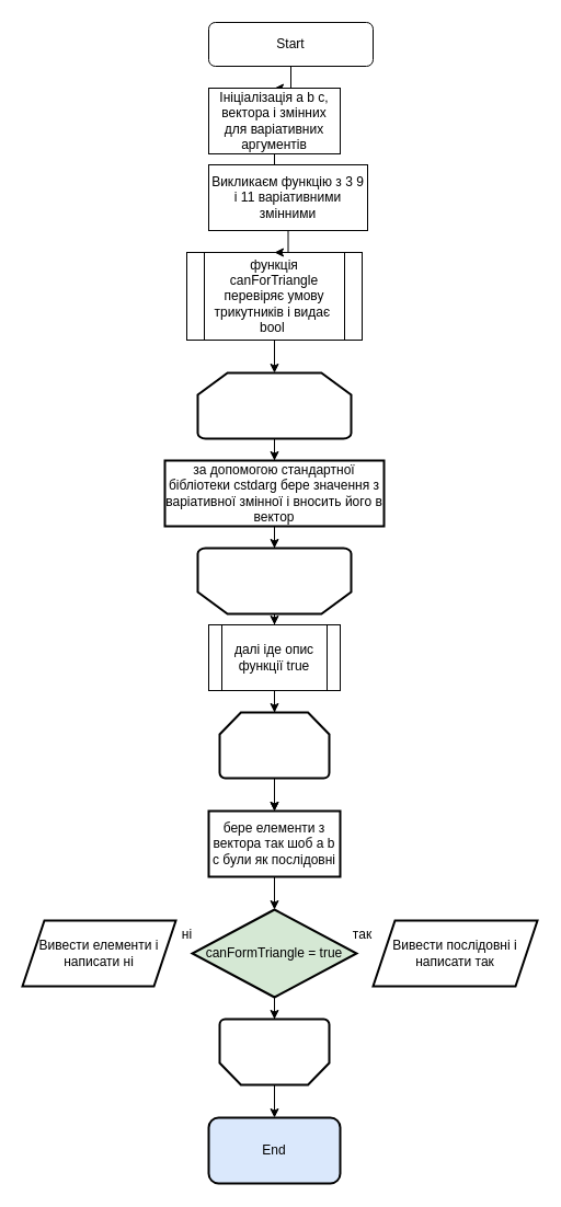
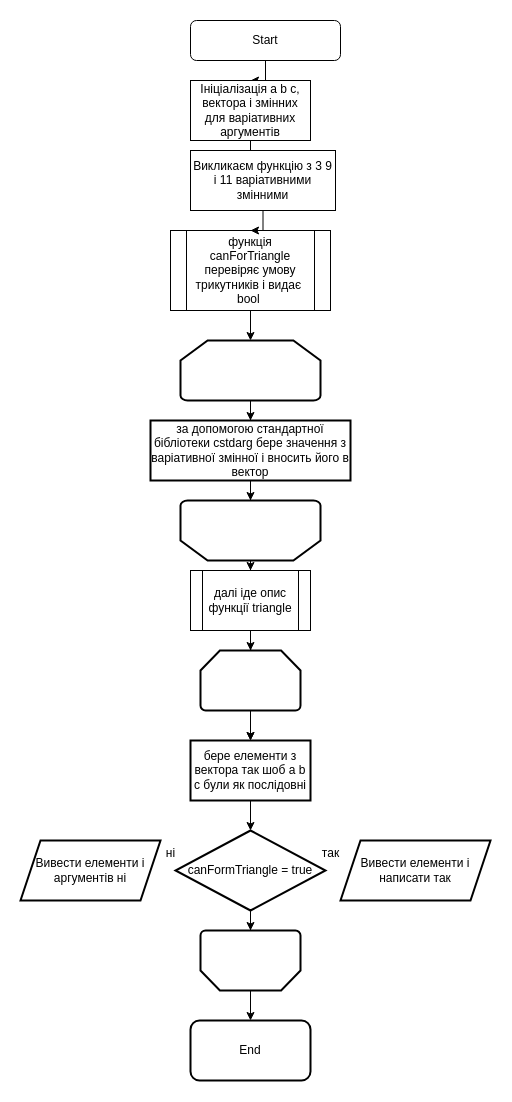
- <mxCell id="27" value="далі іде опис функції true" style="shape=process;whiteSpace=wrap;html=1;backgroundOutline=1;" vertex="1" parent="1"><mxGeometry x="190" y="570" width="120" height="60" as="geometry" /></mxCell>
+ <mxCell id="27" value="далі іде опис функції triangle" style="shape=process;whiteSpace=wrap;html=1;backgroundOutline=1;" vertex="1" parent="1"><mxGeometry x="190" y="570" width="120" height="60" as="geometry" /></mxCell>
- <mxCell id="23" value="Вивести елементи і написати ні" style="shape=parallelogram;perimeter=parallelogramPerimeter;whiteSpace=wrap;html=1;fixedSize=1;strokeWidth=2;" vertex="1" parent="1"><mxGeometry x="20" y="840" width="140" height="60" as="geometry" /></mxCell>
+ <mxCell id="23" value="Вивести елементи і аргументів ні" style="shape=parallelogram;perimeter=parallelogramPerimeter;whiteSpace=wrap;html=1;fixedSize=1;strokeWidth=2;" vertex="1" parent="1"><mxGeometry x="20" y="840" width="140" height="60" as="geometry" /></mxCell>
- <mxCell id="19" value="canFormTriangle = true" style="rhombus;whiteSpace=wrap;html=1;strokeWidth=2;fillColor=#d5e8d4;" vertex="1" parent="1"><mxGeometry x="175" y="830" width="150" height="80" as="geometry" /></mxCell>
+ <mxCell id="19" value="canFormTriangle = true" style="rhombus;whiteSpace=wrap;html=1;strokeWidth=2;" vertex="1" parent="1"><mxGeometry x="175" y="830" width="150" height="80" as="geometry" /></mxCell>
- <mxCell id="20" value="Вивести послідовні і написати так" style="shape=parallelogram;perimeter=parallelogramPerimeter;whiteSpace=wrap;html=1;fixedSize=1;strokeWidth=2;" vertex="1" parent="1"><mxGeometry x="340" y="840" width="150" height="60" as="geometry" /></mxCell>
+ <mxCell id="20" value="Вивести елементи і написати так" style="shape=parallelogram;perimeter=parallelogramPerimeter;whiteSpace=wrap;html=1;fixedSize=1;strokeWidth=2;" vertex="1" parent="1"><mxGeometry x="340" y="840" width="150" height="60" as="geometry" /></mxCell>
- <mxCell id="30" value="End" style="rounded=1;whiteSpace=wrap;html=1;strokeWidth=2;fillColor=#dae8fc;" vertex="1" parent="1"><mxGeometry x="190" y="1020" width="120" height="60" as="geometry" /></mxCell>
+ <mxCell id="30" value="End" style="rounded=1;whiteSpace=wrap;html=1;strokeWidth=2;" vertex="1" parent="1"><mxGeometry x="190" y="1020" width="120" height="60" as="geometry" /></mxCell>
